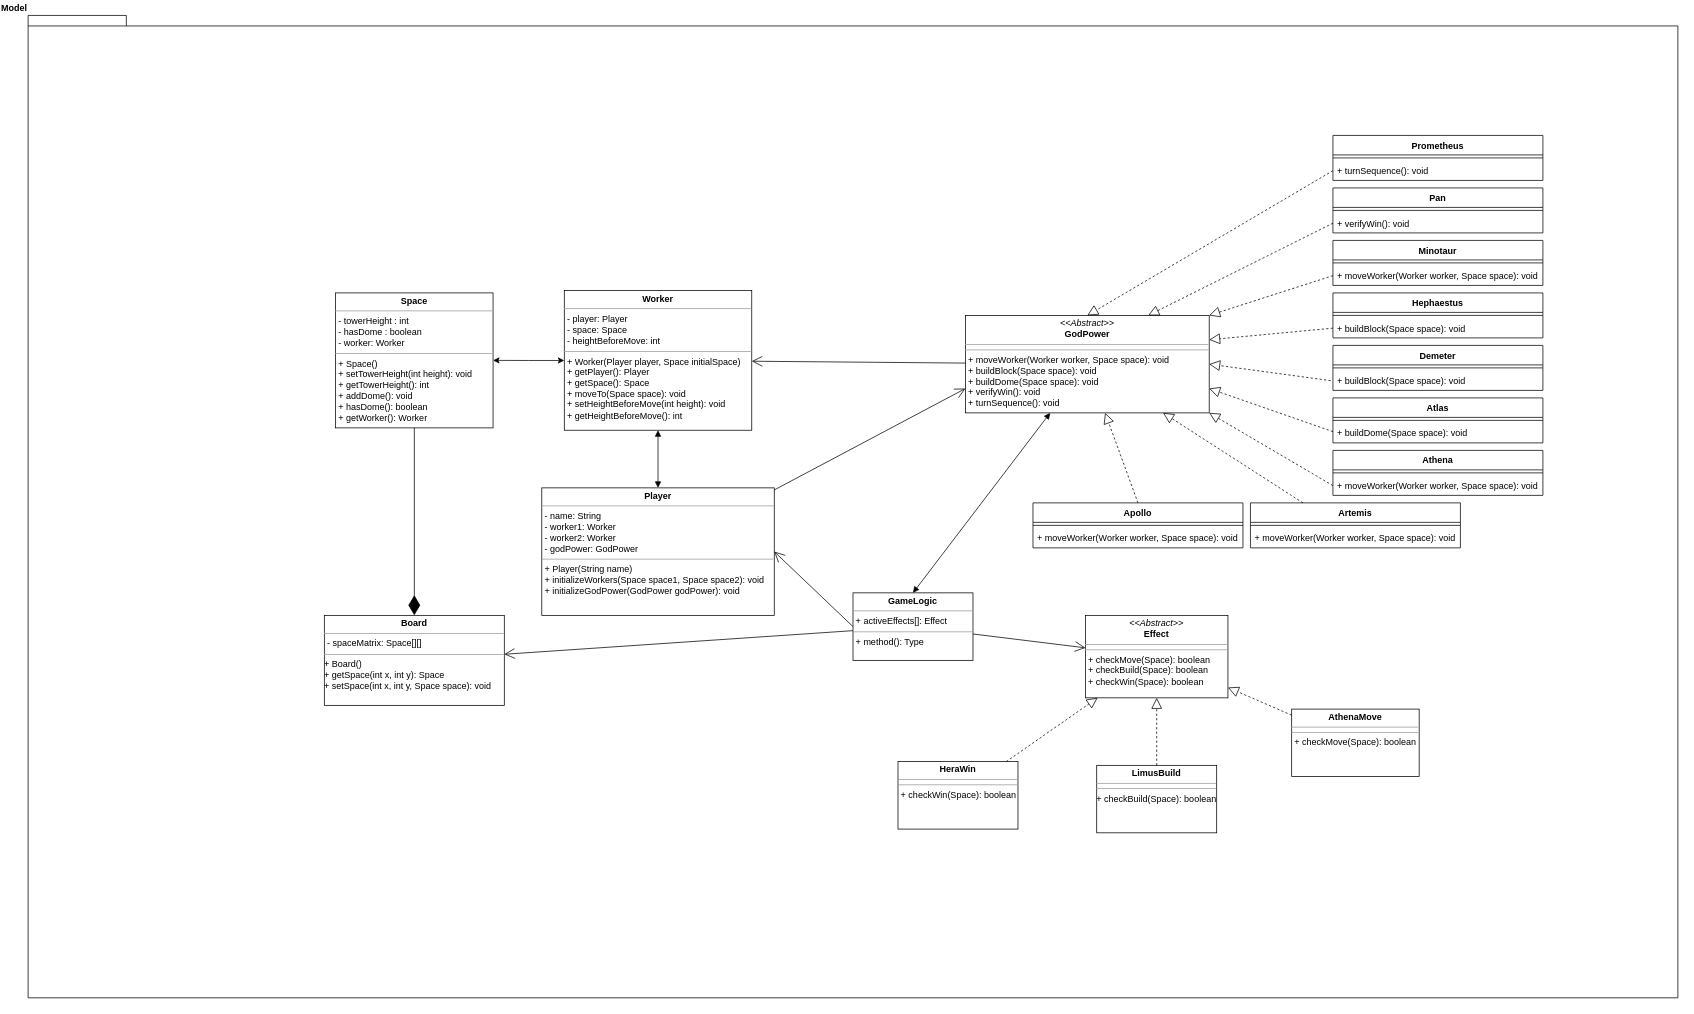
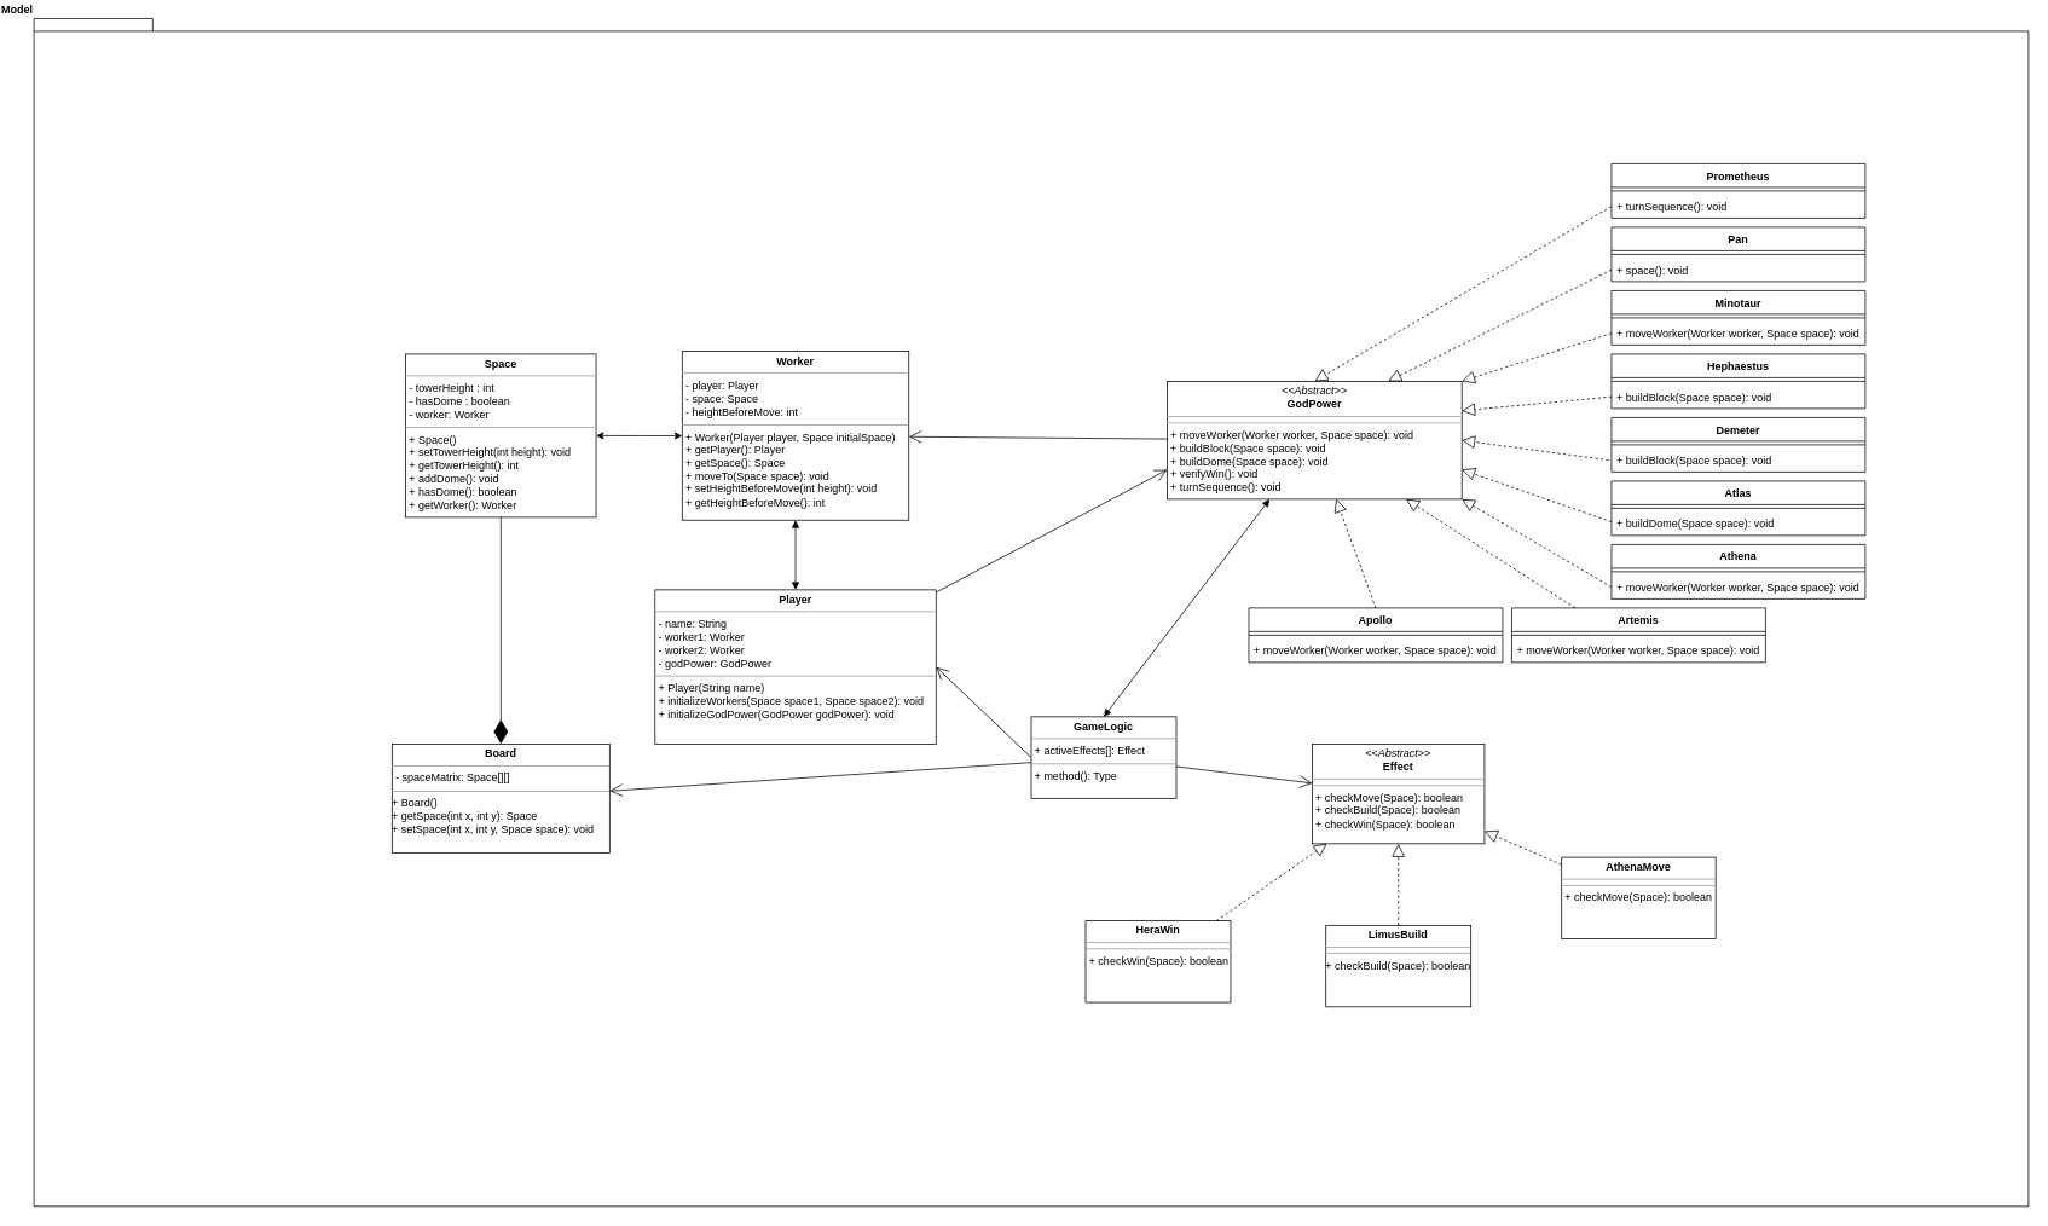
- <mxCell id="18" value="+ verifyWin(): void&#10;&#10;" style="text;strokeColor=none;fillColor=none;align=left;verticalAlign=top;spacingLeft=4;spacingRight=4;overflow=hidden;rotatable=0;points=[[0,0.5],[1,0.5]];portConstraint=eastwest;" parent="16" vertex="1"><mxGeometry y="34" width="280" height="26" as="geometry" /></mxCell>
+ <mxCell id="18" value="+ space(): void&#10;&#10;" style="text;strokeColor=none;fillColor=none;align=left;verticalAlign=top;spacingLeft=4;spacingRight=4;overflow=hidden;rotatable=0;points=[[0,0.5],[1,0.5]];portConstraint=eastwest;" parent="16" vertex="1"><mxGeometry y="34" width="280" height="26" as="geometry" /></mxCell>
